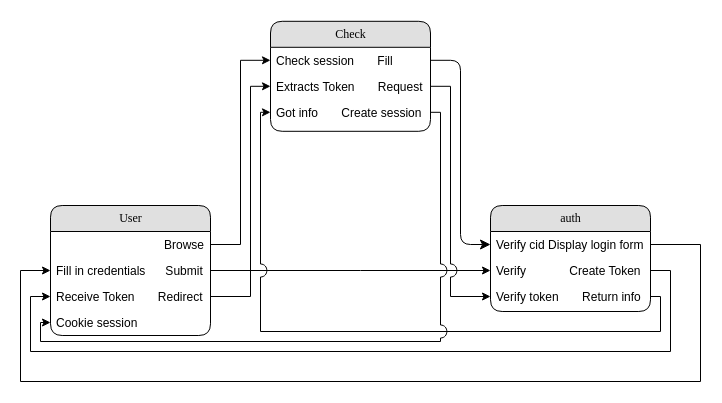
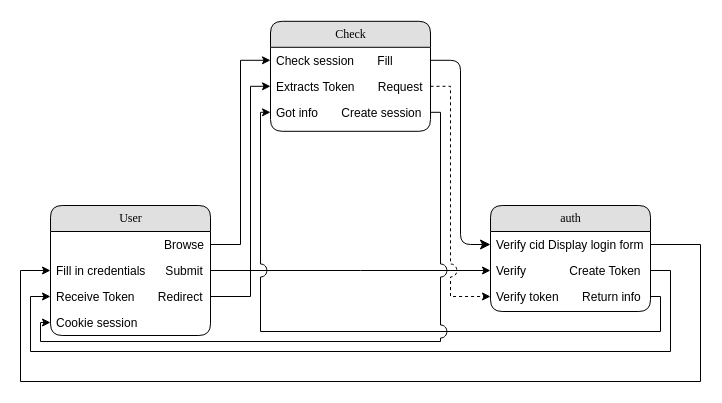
- <mxCell id="19" style="edgeStyle=orthogonalEdgeStyle;rounded=0;orthogonalLoop=1;jettySize=auto;html=1;exitX=1;exitY=0.5;exitDx=0;exitDy=0;entryX=0;entryY=0.5;entryDx=0;entryDy=0;jumpStyle=arc;jumpSize=13;" parent="1" source="4" target="9" edge="1"><mxGeometry relative="1" as="geometry"><Array as="points"><mxPoint x="450" y="86" /><mxPoint x="450" y="296" /></Array></mxGeometry></mxCell>
+ <mxCell id="19" style="edgeStyle=orthogonalEdgeStyle;rounded=0;orthogonalLoop=1;jettySize=auto;html=1;exitX=1;exitY=0.5;exitDx=0;exitDy=0;entryX=0;entryY=0.5;entryDx=0;entryDy=0;jumpStyle=arc;jumpSize=13;dashed=1;" parent="1" source="4" target="9" edge="1"><mxGeometry relative="1" as="geometry"><Array as="points"><mxPoint x="450" y="86" /><mxPoint x="450" y="296" /></Array></mxGeometry></mxCell>
